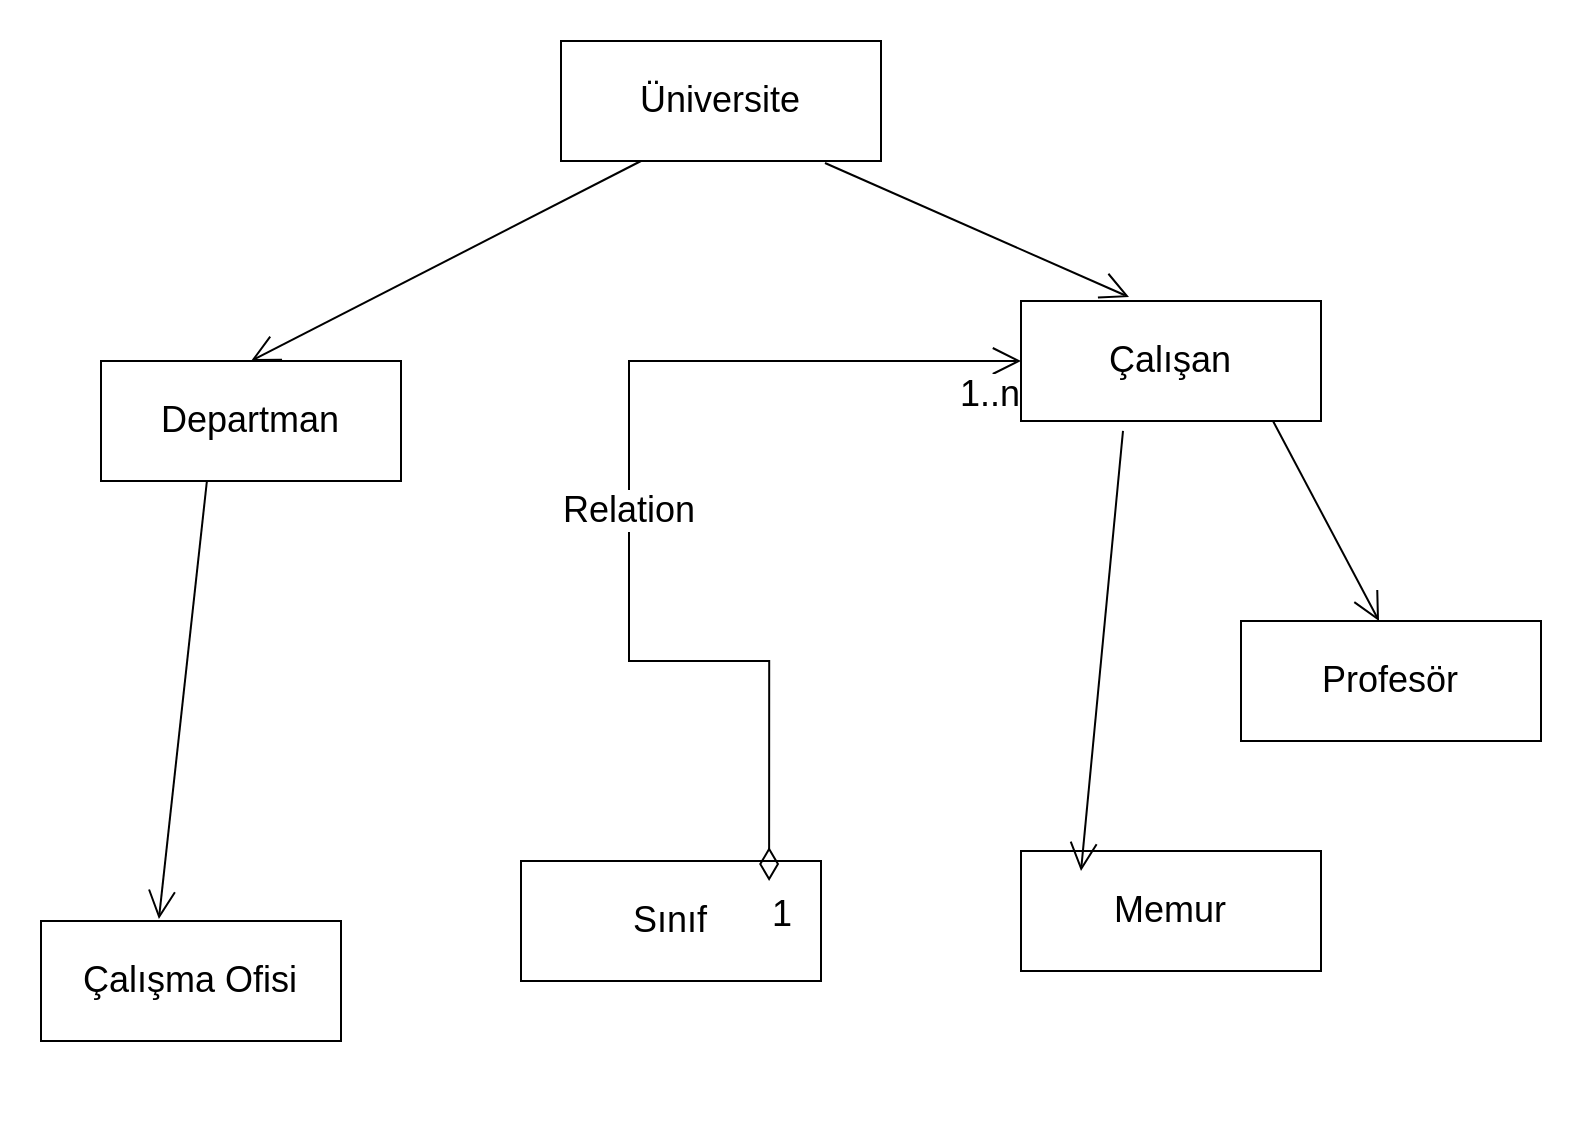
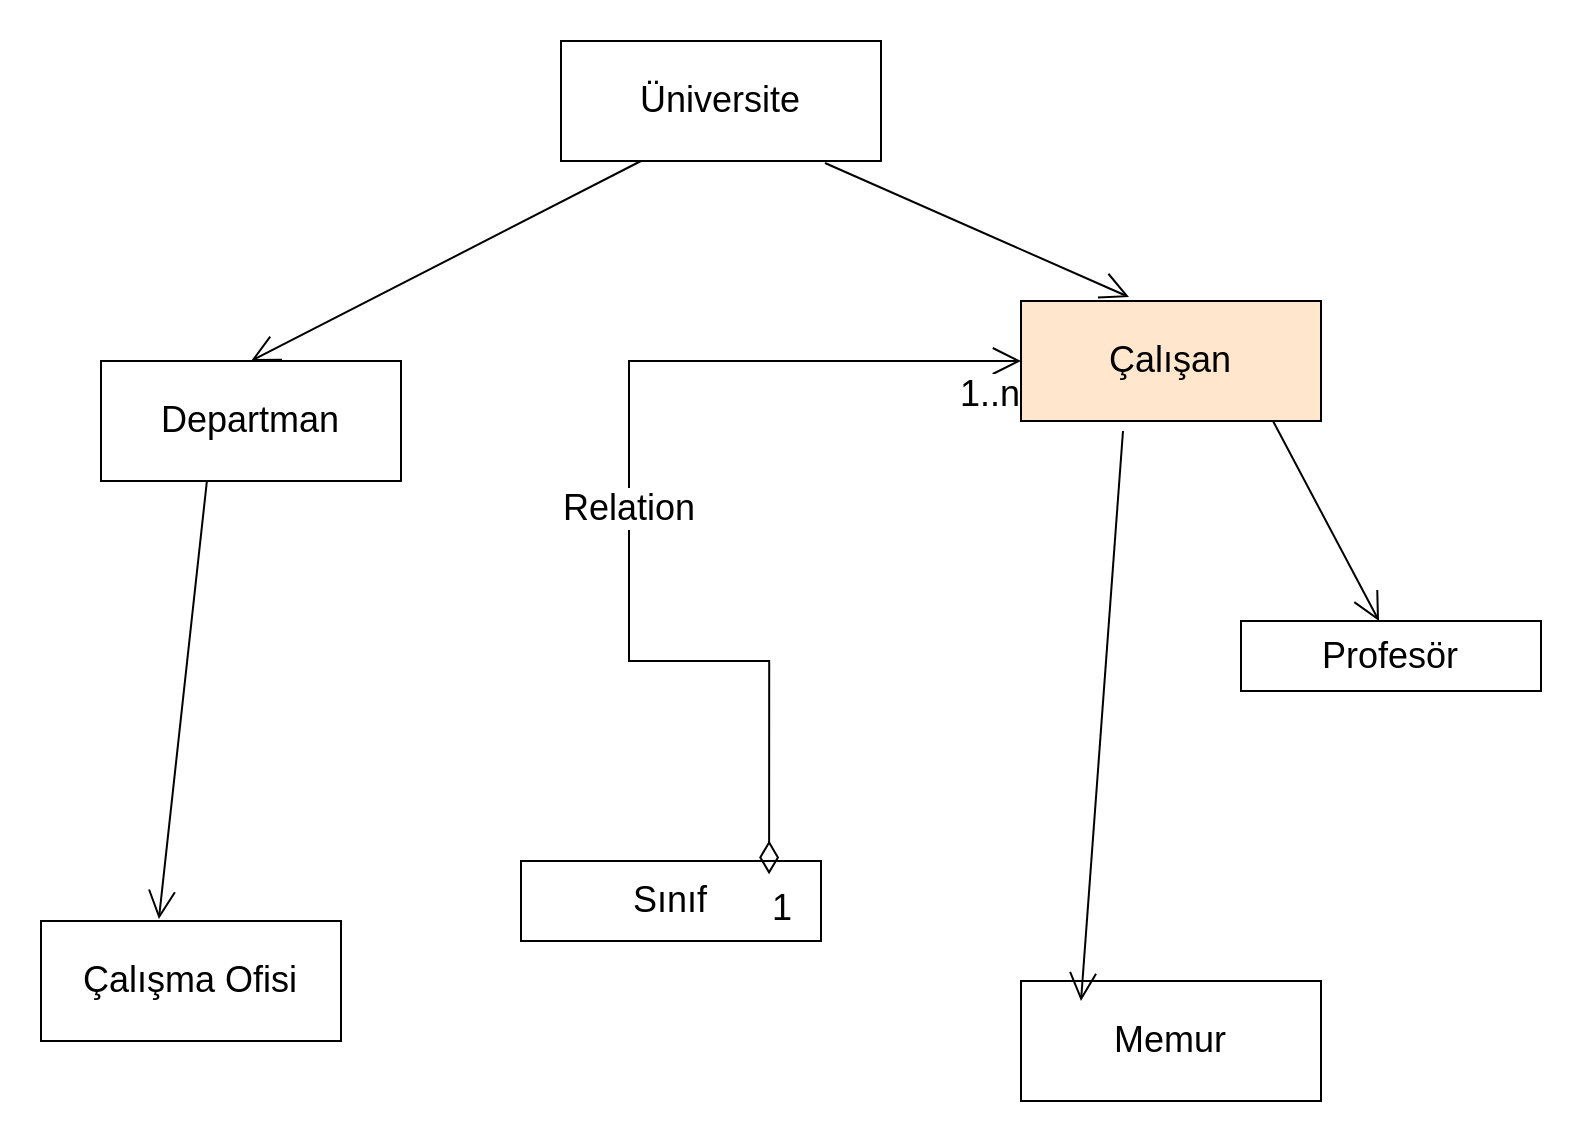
- <mxCell id="6" value="&lt;font style=&quot;font-size: 18px&quot;&gt;Çalışan&lt;/font&gt;" style="rounded=0;whiteSpace=wrap;html=1;" parent="1" vertex="1"><mxGeometry x="510" y="150" width="150" height="60" as="geometry" /></mxCell>
+ <mxCell id="6" value="&lt;font style=&quot;font-size: 18px&quot;&gt;Çalışan&lt;/font&gt;" style="rounded=0;whiteSpace=wrap;html=1;fillColor=#ffe6cc;" parent="1" vertex="1"><mxGeometry x="510" y="150" width="150" height="60" as="geometry" /></mxCell>
- <mxCell id="8" value="&lt;font style=&quot;font-size: 18px&quot;&gt;Profesör&lt;/font&gt;" style="rounded=0;whiteSpace=wrap;html=1;" parent="1" vertex="1"><mxGeometry x="620" y="310" width="150" height="60" as="geometry" /></mxCell>
+ <mxCell id="8" value="&lt;font style=&quot;font-size: 18px&quot;&gt;Profesör&lt;/font&gt;" style="rounded=0;whiteSpace=wrap;html=1;" parent="1" vertex="1"><mxGeometry x="620" y="310" width="150" height="35" as="geometry" /></mxCell>
- <mxCell id="7" value="&lt;font style=&quot;font-size: 18px&quot;&gt;Memur&lt;/font&gt;" style="rounded=0;whiteSpace=wrap;html=1;" parent="1" vertex="1"><mxGeometry x="510" y="425" width="150" height="60" as="geometry" /></mxCell>
+ <mxCell id="7" value="&lt;font style=&quot;font-size: 18px&quot;&gt;Memur&lt;/font&gt;" style="rounded=0;whiteSpace=wrap;html=1;" parent="1" vertex="1"><mxGeometry x="510" y="490" width="150" height="60" as="geometry" /></mxCell>
- <mxCell id="5" value="&lt;font style=&quot;font-size: 18px&quot;&gt;Sınıf&lt;/font&gt;" style="rounded=0;whiteSpace=wrap;html=1;" parent="1" vertex="1"><mxGeometry x="260" y="430" width="150" height="60" as="geometry" /></mxCell>
+ <mxCell id="5" value="&lt;font style=&quot;font-size: 18px&quot;&gt;Sınıf&lt;/font&gt;" style="rounded=0;whiteSpace=wrap;html=1;" parent="1" vertex="1"><mxGeometry x="260" y="430" width="150" height="40" as="geometry" /></mxCell>
